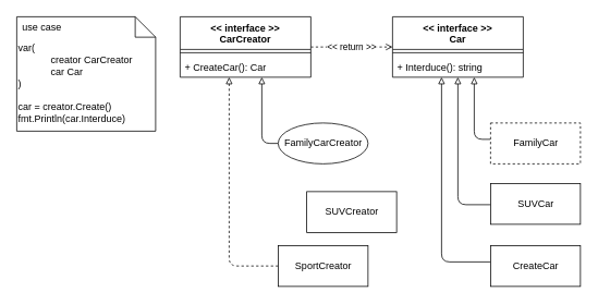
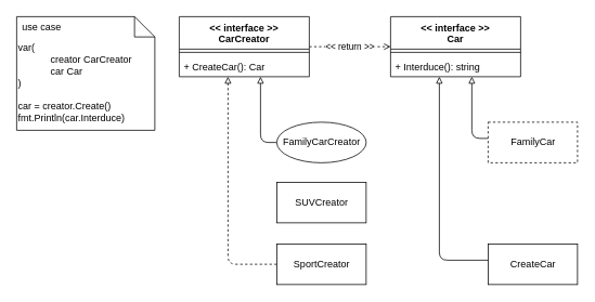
- <mxCell id="11" value="" style="edgeStyle=orthogonalEdgeStyle;html=1;endArrow=block;endFill=0;" parent="1" source="12" target="4" edge="1"><mxGeometry relative="1" as="geometry"><Array as="points"><mxPoint x="560" y="250" /></Array></mxGeometry></mxCell>
- <mxCell id="12" value="SUVCar" style="html=1;" parent="1" vertex="1"><mxGeometry x="600" y="224" width="110" height="50" as="geometry" /></mxCell>
- <mxCell id="17" value="SUVCreator" style="html=1;" parent="1" vertex="1"><mxGeometry x="375" y="234" width="110" height="50" as="geometry" /></mxCell>
+ <mxCell id="17" value="SUVCreator" style="html=1;" parent="1" vertex="1"><mxGeometry x="340" y="224" width="110" height="50" as="geometry" /></mxCell>
